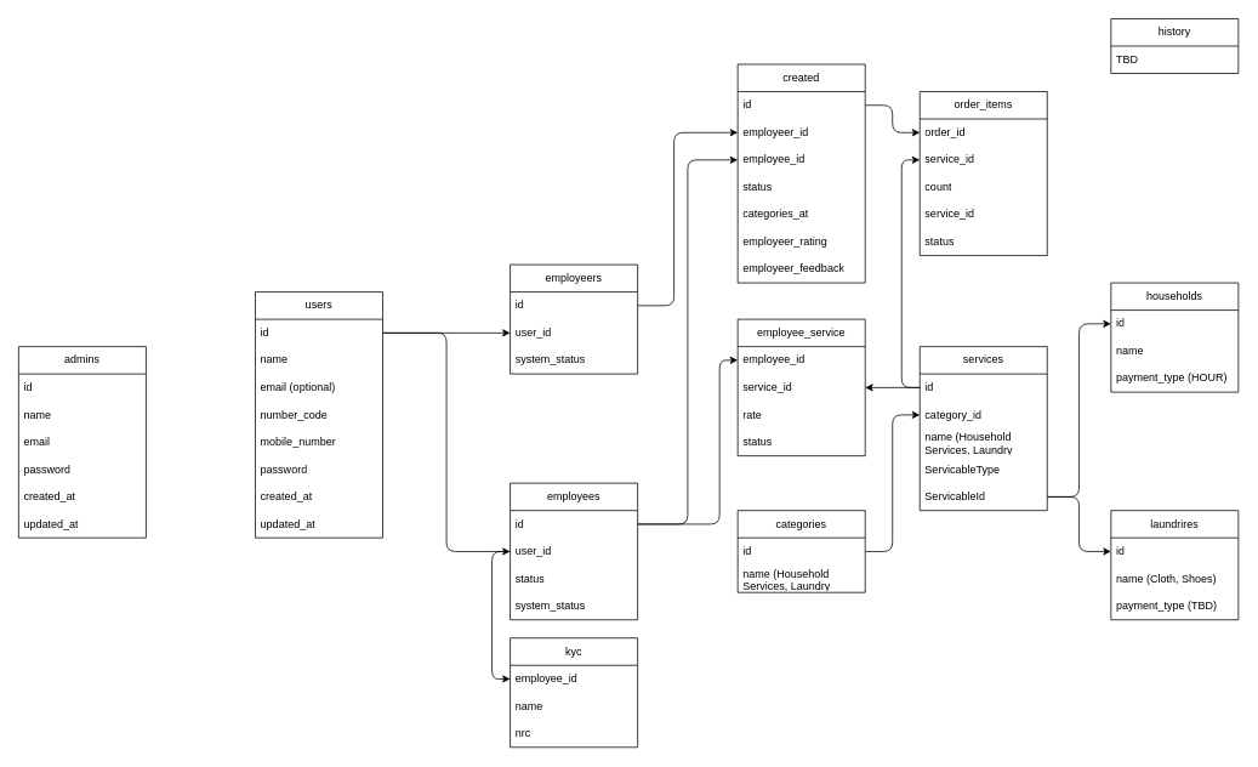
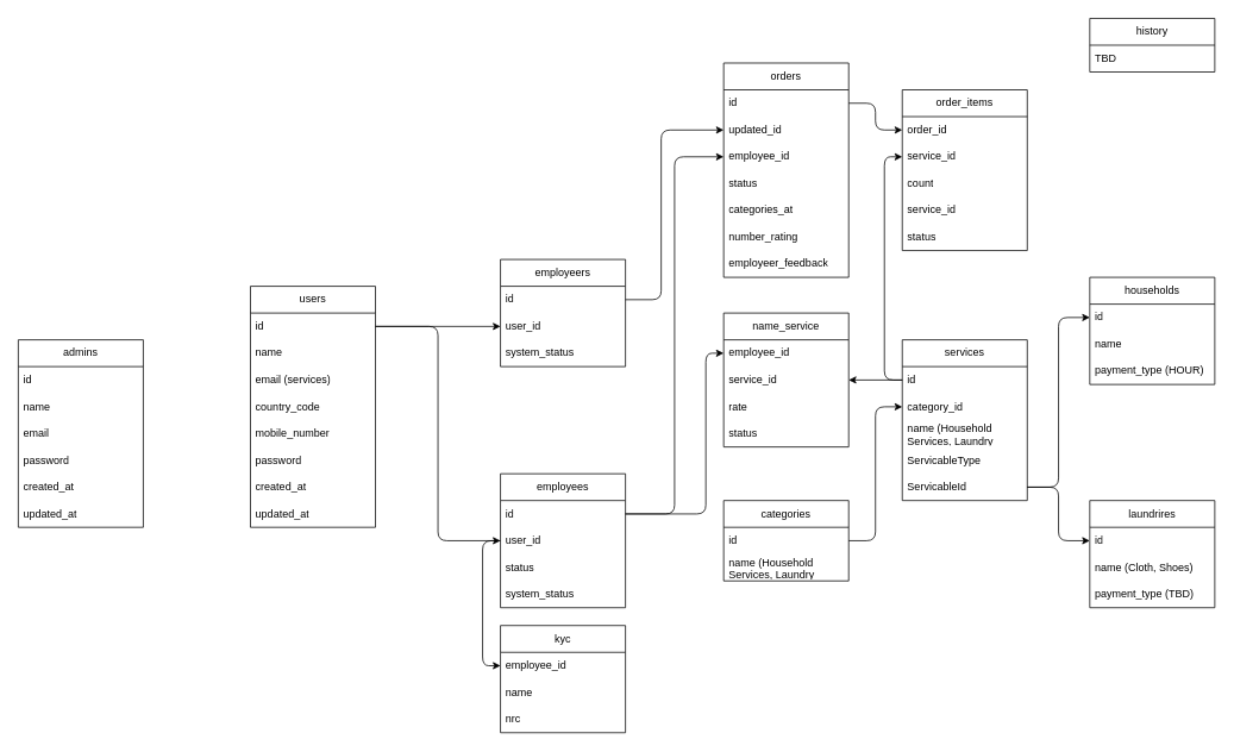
- <mxCell id="61" value="created" style="swimlane;fontStyle=0;childLayout=stackLayout;horizontal=1;startSize=30;horizontalStack=0;resizeParent=1;resizeParentMax=0;resizeLast=0;collapsible=1;marginBottom=0;whiteSpace=wrap;html=1;" vertex="1" parent="1"><mxGeometry x="810" y="70" width="140" height="240" as="geometry" /></mxCell>
+ <mxCell id="61" value="orders" style="swimlane;fontStyle=0;childLayout=stackLayout;horizontal=1;startSize=30;horizontalStack=0;resizeParent=1;resizeParentMax=0;resizeLast=0;collapsible=1;marginBottom=0;whiteSpace=wrap;html=1;" vertex="1" parent="1"><mxGeometry x="810" y="70" width="140" height="240" as="geometry" /></mxCell>
- <mxCell id="63" value="employeer_id" style="text;strokeColor=none;fillColor=none;align=left;verticalAlign=middle;spacingLeft=4;spacingRight=4;overflow=hidden;points=[[0,0.5],[1,0.5]];portConstraint=eastwest;rotatable=0;whiteSpace=wrap;html=1;" vertex="1" parent="61"><mxGeometry y="60" width="140" height="30" as="geometry" /></mxCell>
+ <mxCell id="63" value="updated_id" style="text;strokeColor=none;fillColor=none;align=left;verticalAlign=middle;spacingLeft=4;spacingRight=4;overflow=hidden;points=[[0,0.5],[1,0.5]];portConstraint=eastwest;rotatable=0;whiteSpace=wrap;html=1;" vertex="1" parent="61"><mxGeometry y="60" width="140" height="30" as="geometry" /></mxCell>
- <mxCell id="67" value="employeer_rating" style="text;strokeColor=none;fillColor=none;align=left;verticalAlign=middle;spacingLeft=4;spacingRight=4;overflow=hidden;points=[[0,0.5],[1,0.5]];portConstraint=eastwest;rotatable=0;whiteSpace=wrap;html=1;" vertex="1" parent="61"><mxGeometry y="180" width="140" height="30" as="geometry" /></mxCell>
+ <mxCell id="67" value="number_rating" style="text;strokeColor=none;fillColor=none;align=left;verticalAlign=middle;spacingLeft=4;spacingRight=4;overflow=hidden;points=[[0,0.5],[1,0.5]];portConstraint=eastwest;rotatable=0;whiteSpace=wrap;html=1;" vertex="1" parent="61"><mxGeometry y="180" width="140" height="30" as="geometry" /></mxCell>
- <mxCell id="54" value="employee_service" style="swimlane;fontStyle=0;childLayout=stackLayout;horizontal=1;startSize=30;horizontalStack=0;resizeParent=1;resizeParentMax=0;resizeLast=0;collapsible=1;marginBottom=0;whiteSpace=wrap;html=1;" vertex="1" parent="1"><mxGeometry x="810" y="350" width="140" height="150" as="geometry" /></mxCell>
+ <mxCell id="54" value="name_service" style="swimlane;fontStyle=0;childLayout=stackLayout;horizontal=1;startSize=30;horizontalStack=0;resizeParent=1;resizeParentMax=0;resizeLast=0;collapsible=1;marginBottom=0;whiteSpace=wrap;html=1;" vertex="1" parent="1"><mxGeometry x="810" y="350" width="140" height="150" as="geometry" /></mxCell>
- <mxCell id="12" value="email (optional)" style="text;strokeColor=none;fillColor=none;align=left;verticalAlign=middle;spacingLeft=4;spacingRight=4;overflow=hidden;points=[[0,0.5],[1,0.5]];portConstraint=eastwest;rotatable=0;whiteSpace=wrap;html=1;" vertex="1" parent="9"><mxGeometry y="90" width="140" height="30" as="geometry" /></mxCell>
+ <mxCell id="12" value="email (services)" style="text;strokeColor=none;fillColor=none;align=left;verticalAlign=middle;spacingLeft=4;spacingRight=4;overflow=hidden;points=[[0,0.5],[1,0.5]];portConstraint=eastwest;rotatable=0;whiteSpace=wrap;html=1;" vertex="1" parent="9"><mxGeometry y="90" width="140" height="30" as="geometry" /></mxCell>
- <mxCell id="13" value="number_code" style="text;strokeColor=none;fillColor=none;align=left;verticalAlign=middle;spacingLeft=4;spacingRight=4;overflow=hidden;points=[[0,0.5],[1,0.5]];portConstraint=eastwest;rotatable=0;whiteSpace=wrap;html=1;" vertex="1" parent="9"><mxGeometry y="120" width="140" height="30" as="geometry" /></mxCell>
+ <mxCell id="13" value="country_code" style="text;strokeColor=none;fillColor=none;align=left;verticalAlign=middle;spacingLeft=4;spacingRight=4;overflow=hidden;points=[[0,0.5],[1,0.5]];portConstraint=eastwest;rotatable=0;whiteSpace=wrap;html=1;" vertex="1" parent="9"><mxGeometry y="120" width="140" height="30" as="geometry" /></mxCell>
